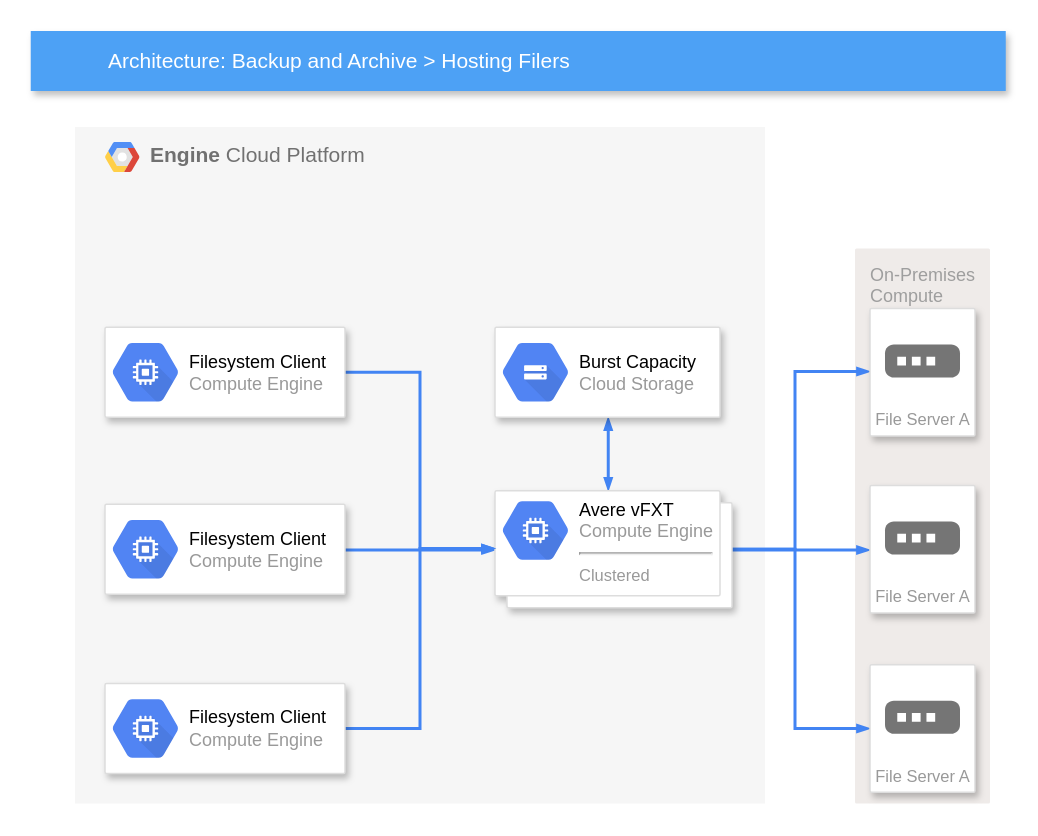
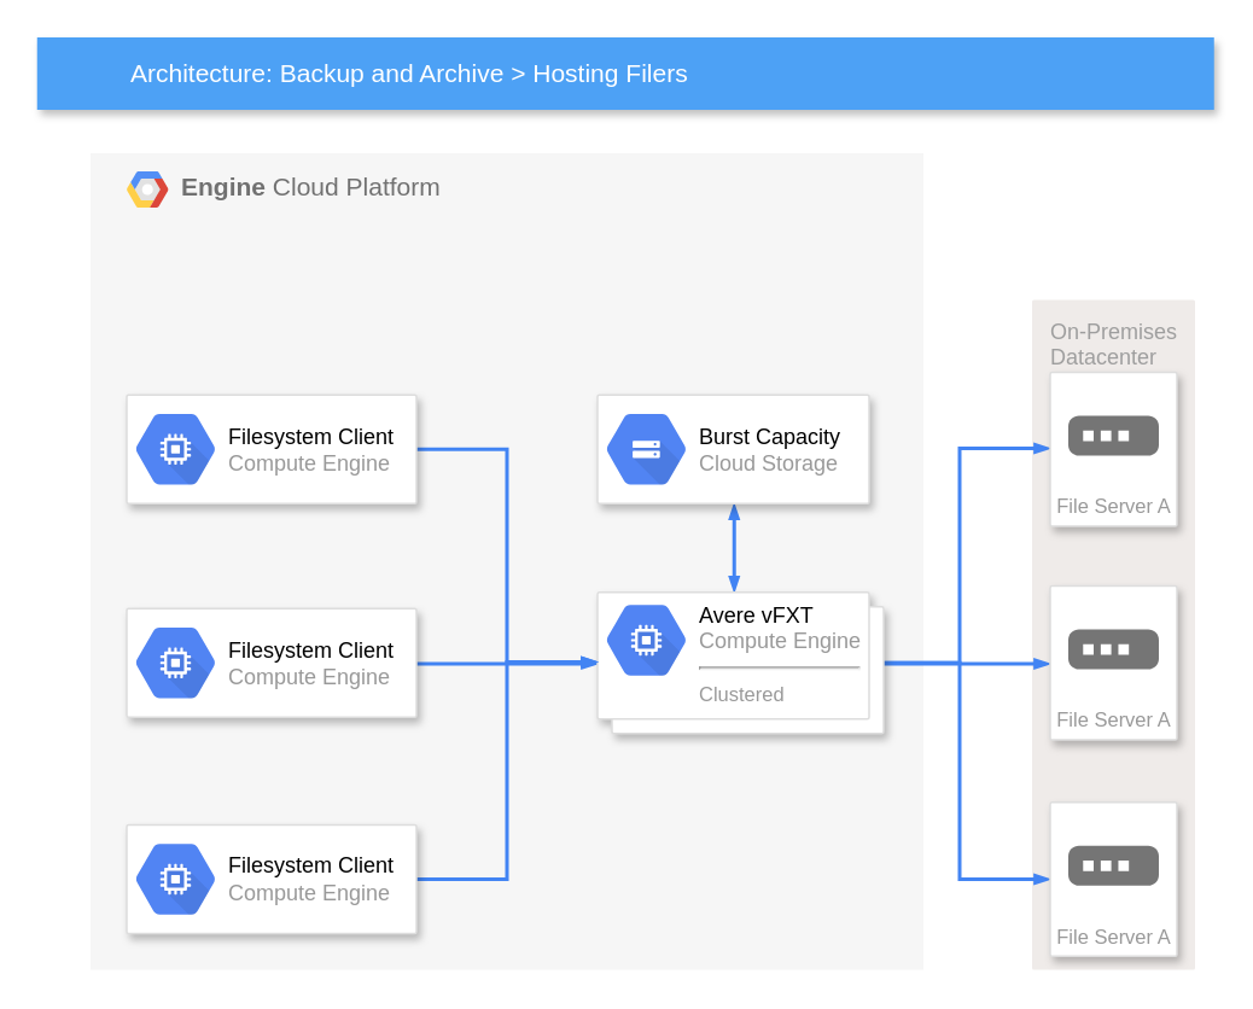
- <mxCell id="4" value="On-Premises&lt;br&gt;Compute&lt;br&gt;" style="rounded=1;absoluteArcSize=1;arcSize=2;html=1;strokeColor=none;gradientColor=none;shadow=0;dashed=0;fontSize=12;fontColor=#9E9E9E;align=left;verticalAlign=top;spacing=10;spacingTop=-4;fillColor=#EFEBE9;" vertex="1" parent="1"><mxGeometry x="569.5" y="165" width="90" height="370" as="geometry" /></mxCell>
+ <mxCell id="4" value="On-Premises&lt;br&gt;Datacenter&lt;br&gt;" style="rounded=1;absoluteArcSize=1;arcSize=2;html=1;strokeColor=none;gradientColor=none;shadow=0;dashed=0;fontSize=12;fontColor=#9E9E9E;align=left;verticalAlign=top;spacing=10;spacingTop=-4;fillColor=#EFEBE9;" vertex="1" parent="1"><mxGeometry x="569.5" y="165" width="90" height="370" as="geometry" /></mxCell>
